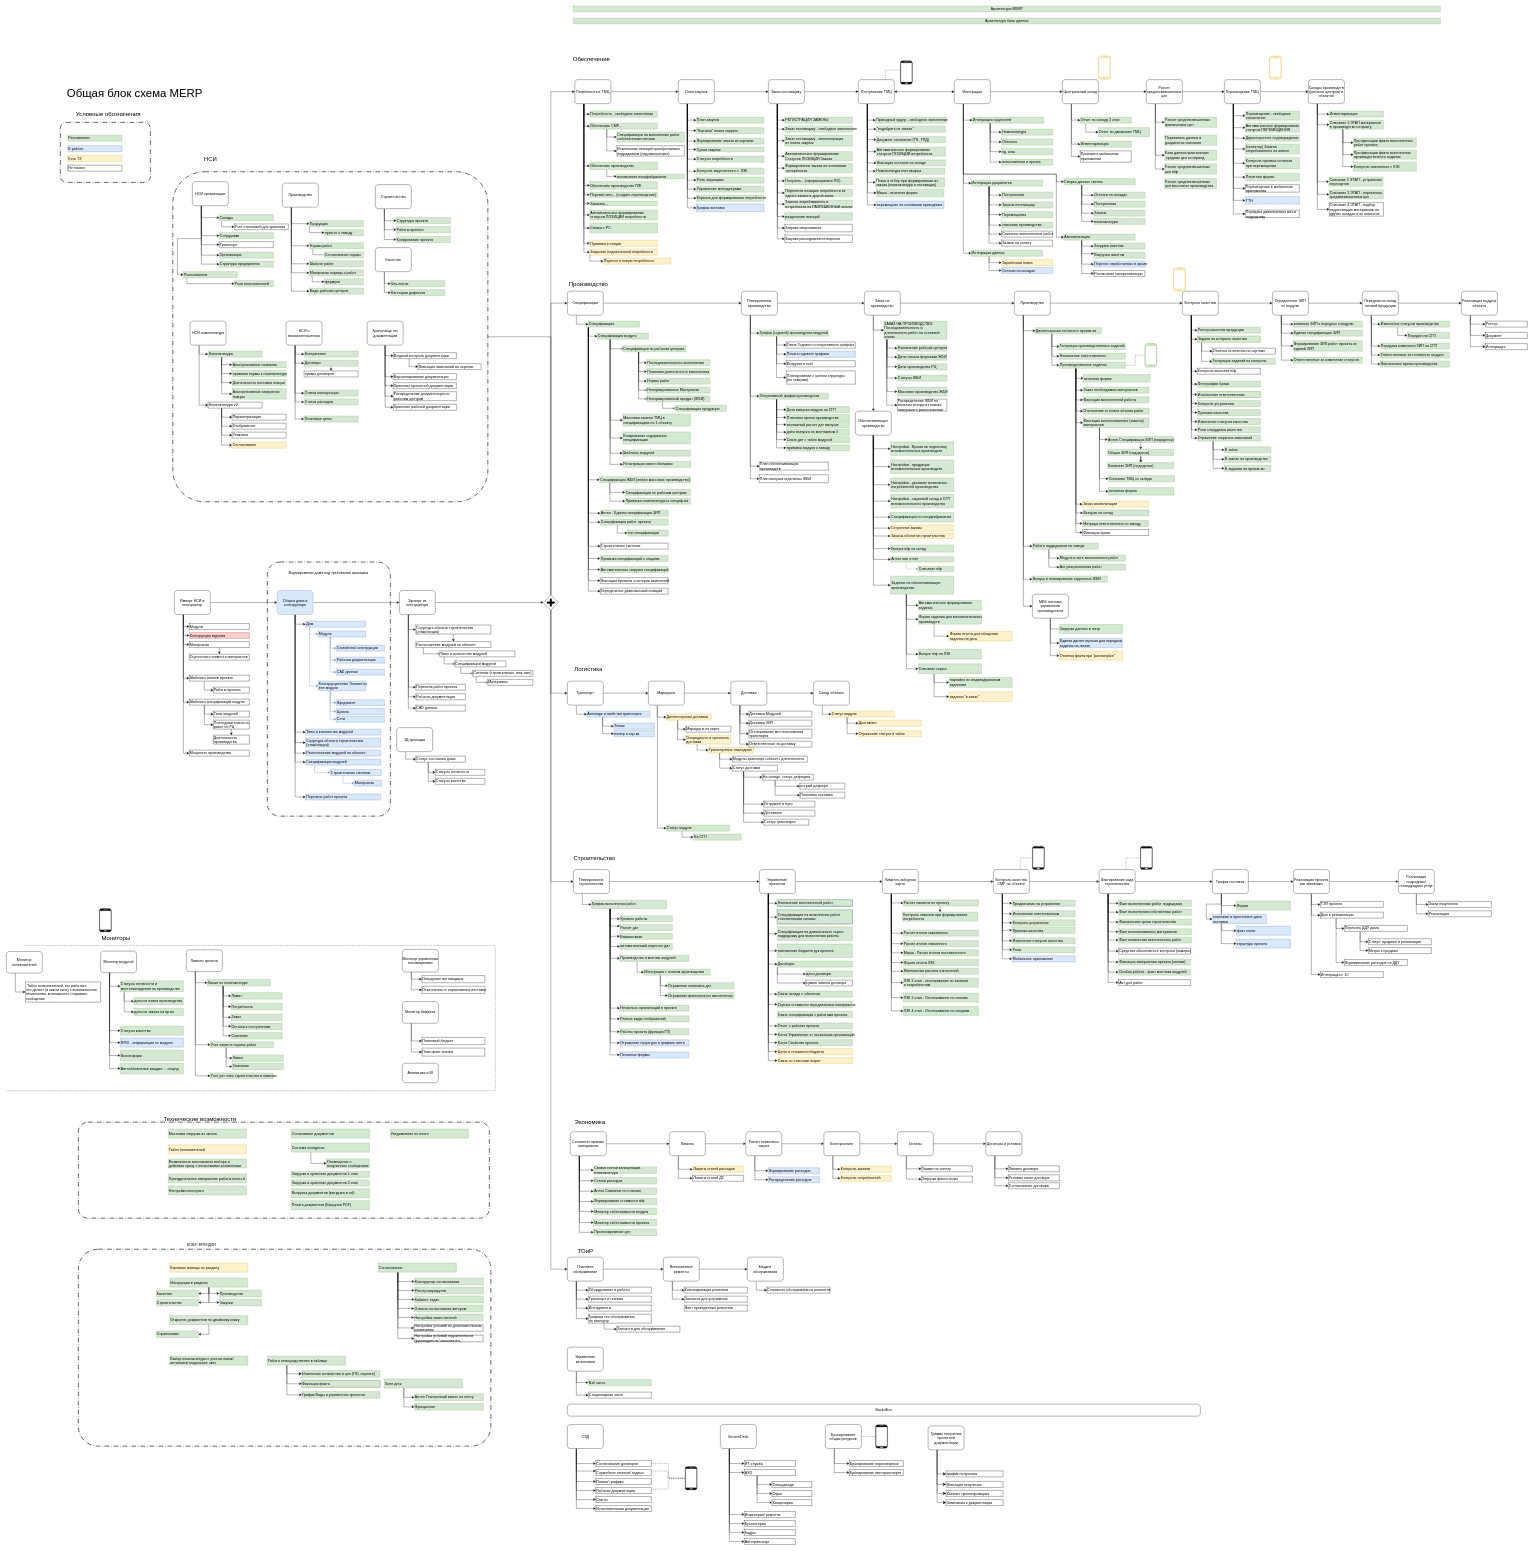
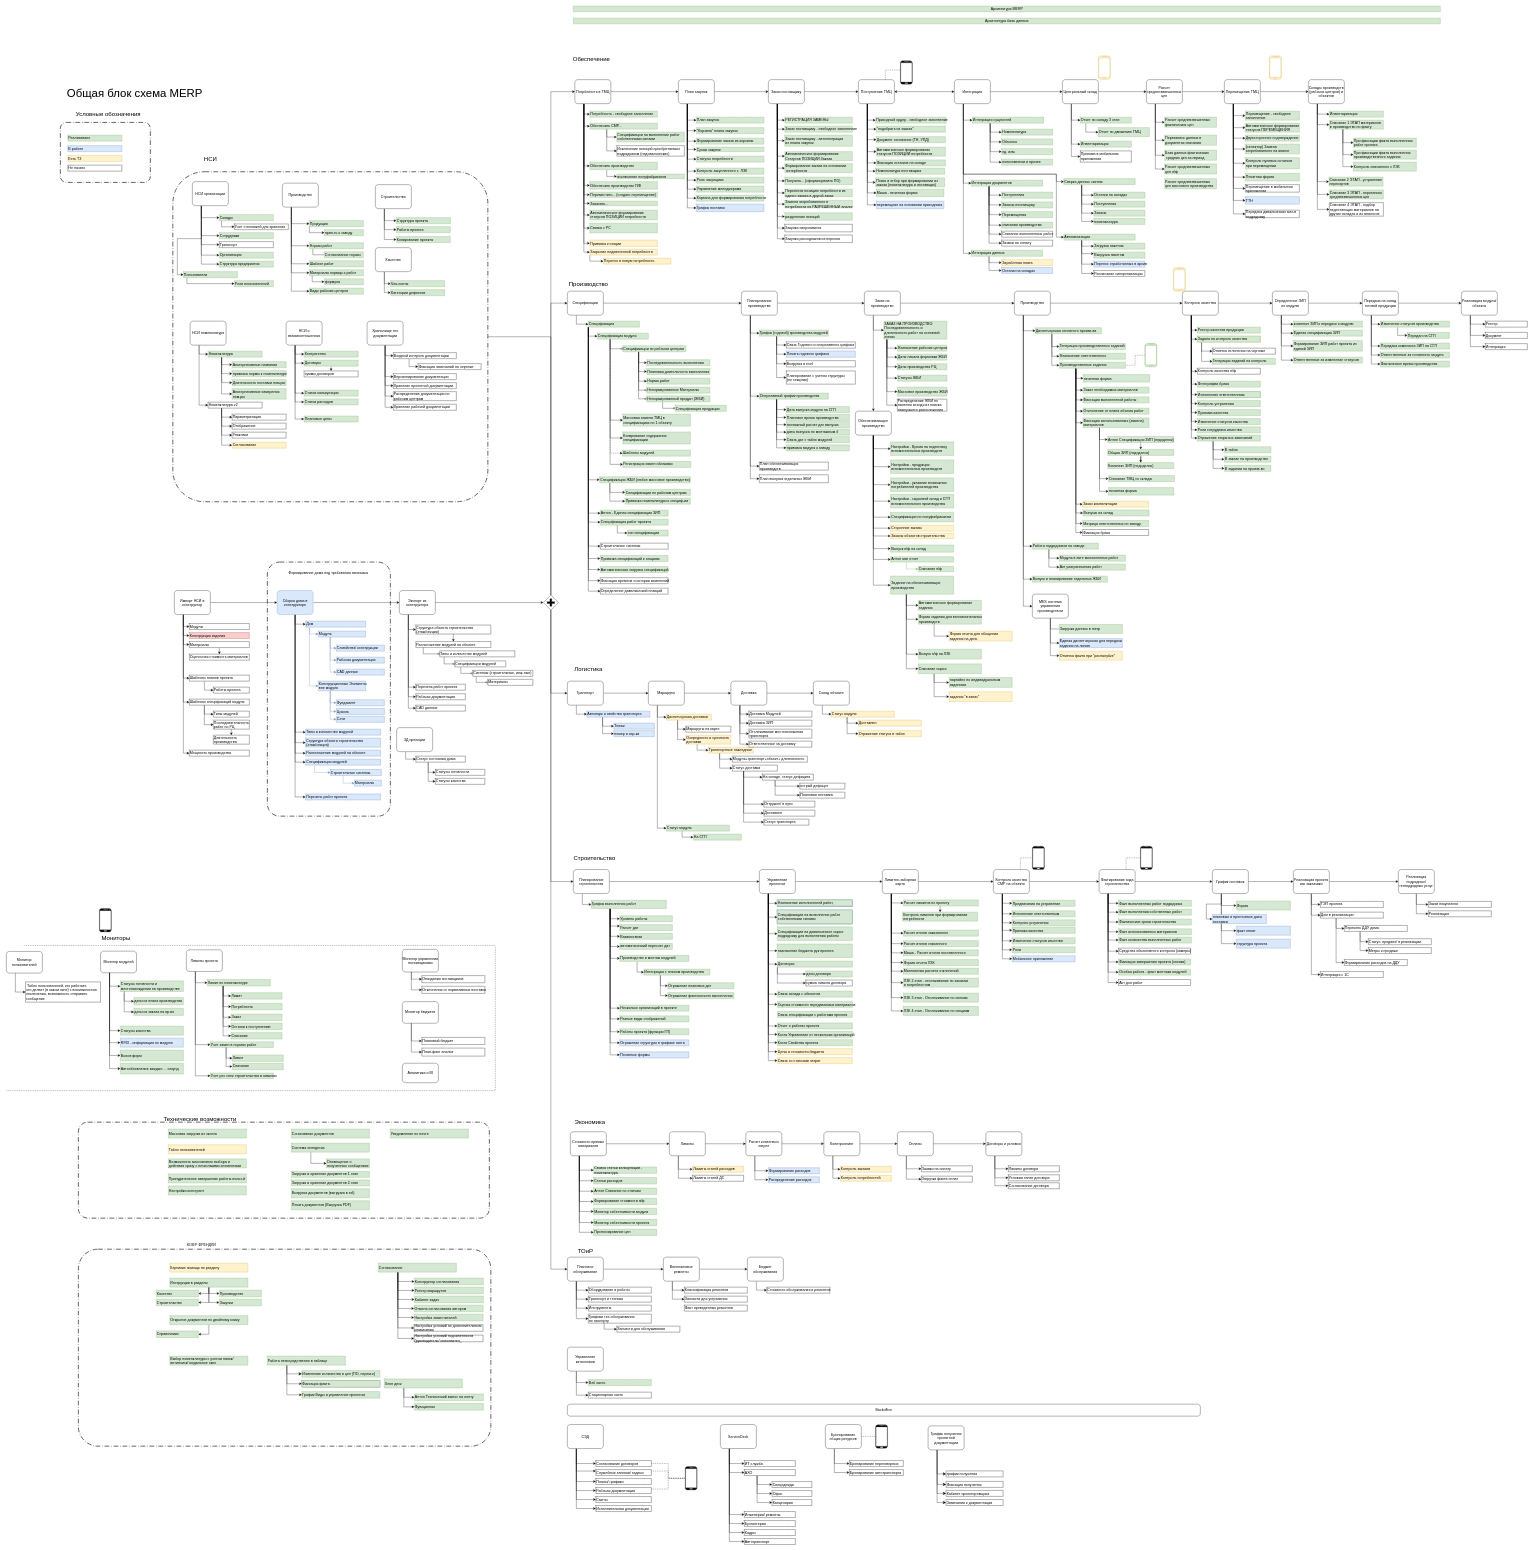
+ <mxCell id="691" style="edgeStyle=orthogonalEdgeStyle;rounded=0;orthogonalLoop=1;jettySize=auto;html=1;exitX=0.25;exitY=1;exitDx=0;exitDy=0;exitPerimeter=0;entryX=0;entryY=0.5;entryDx=0;entryDy=0;" parent="1" source="694" target="698" edge="1"><mxGeometry relative="1" as="geometry" /></mxCell>
- <mxCell id="441" style="edgeStyle=orthogonalEdgeStyle;rounded=0;orthogonalLoop=1;jettySize=auto;html=1;exitX=0.25;exitY=1;exitDx=0;exitDy=0;entryX=0;entryY=0.5;entryDx=0;entryDy=0;" parent="1" source="443" target="68" edge="1"><mxGeometry relative="1" as="geometry" /></mxCell>
+ <mxCell id="441" style="edgeStyle=orthogonalEdgeStyle;rounded=0;orthogonalLoop=1;jettySize=auto;html=1;exitX=0.25;exitY=1;exitDx=0;exitDy=0;entryX=0;entryY=0.5;entryDx=0;entryDy=0;dashed=1;" parent="1" source="443" target="68" edge="1"><mxGeometry relative="1" as="geometry" /></mxCell>
